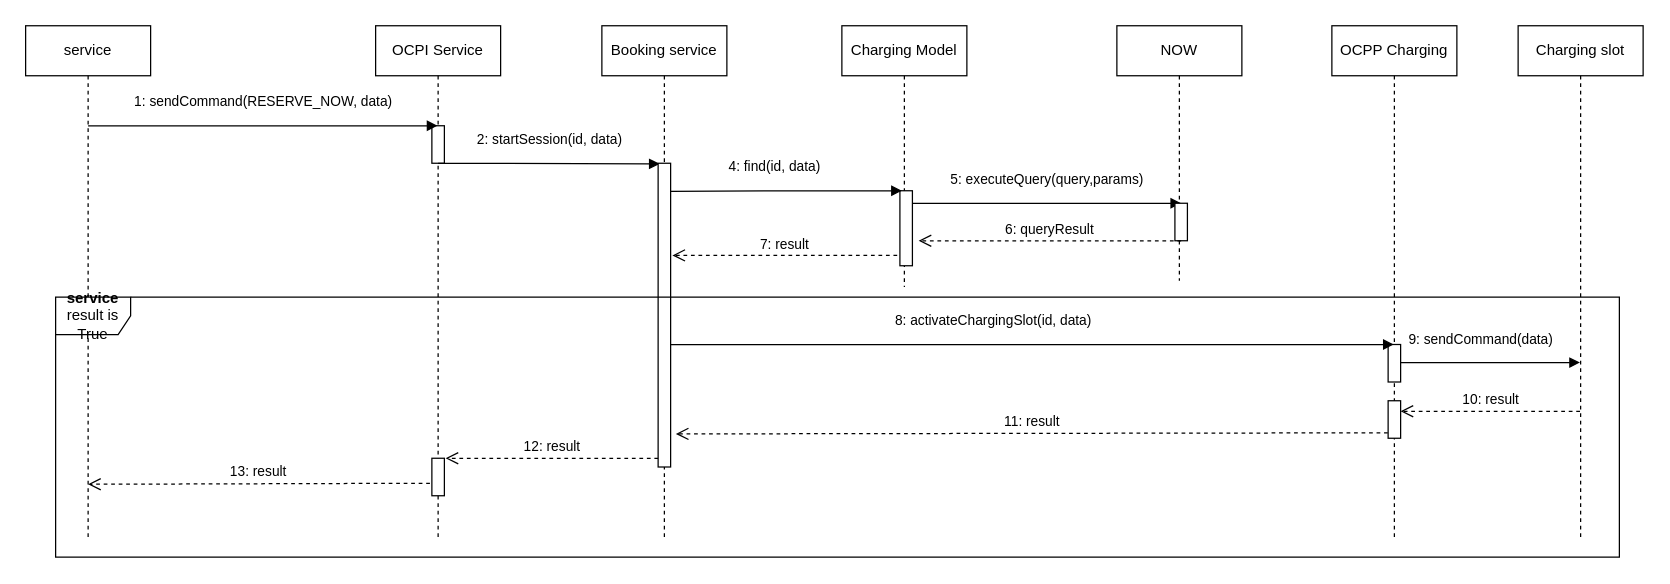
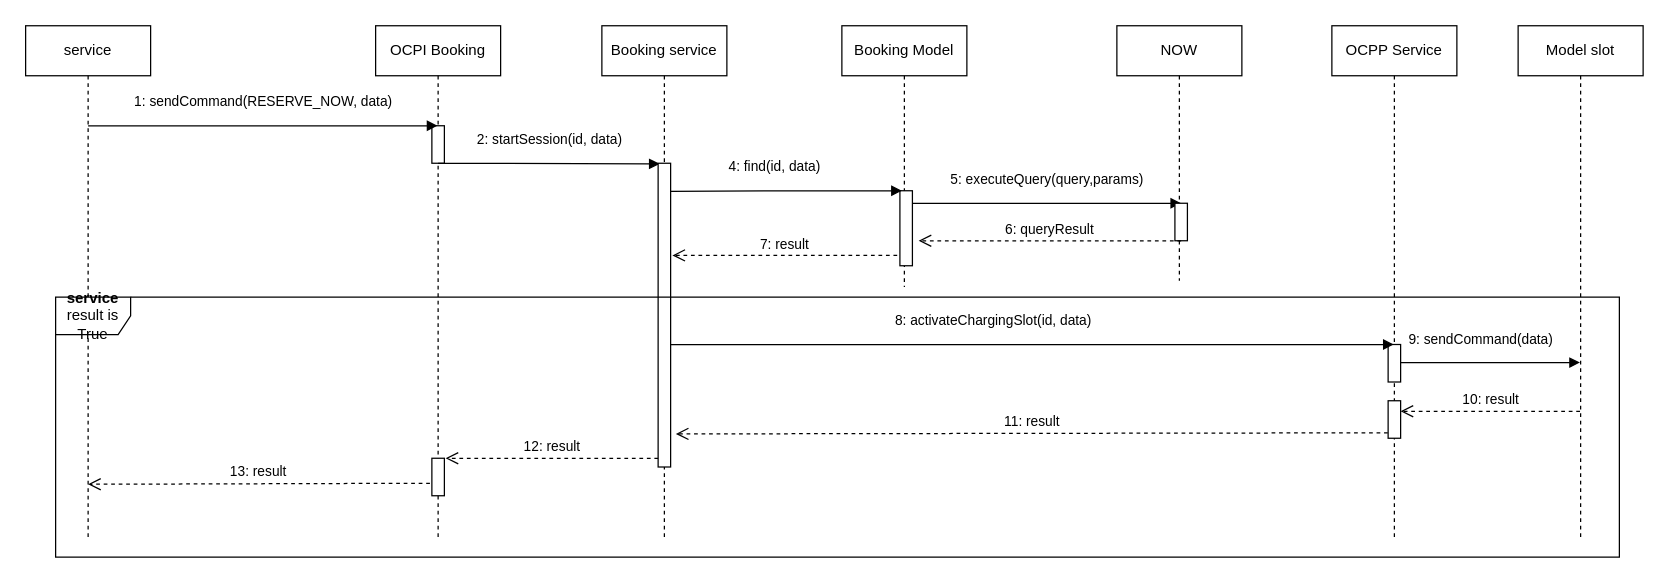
- <mxCell id="8" value="OCPI Service" style="shape=umlLifeline;perimeter=lifelinePerimeter;whiteSpace=wrap;html=1;container=1;collapsible=0;recursiveResize=0;outlineConnect=0;" parent="1" vertex="1"><mxGeometry x="300" y="20" width="100" height="410" as="geometry" /></mxCell>
+ <mxCell id="8" value="OCPI Booking" style="shape=umlLifeline;perimeter=lifelinePerimeter;whiteSpace=wrap;html=1;container=1;collapsible=0;recursiveResize=0;outlineConnect=0;" parent="1" vertex="1"><mxGeometry x="300" y="20" width="100" height="410" as="geometry" /></mxCell>
- <mxCell id="3" value="Charging Model" style="shape=umlLifeline;perimeter=lifelinePerimeter;whiteSpace=wrap;html=1;container=1;collapsible=0;recursiveResize=0;outlineConnect=0;" parent="1" vertex="1"><mxGeometry x="673" y="20" width="100" height="209" as="geometry" /></mxCell>
+ <mxCell id="3" value="Booking Model" style="shape=umlLifeline;perimeter=lifelinePerimeter;whiteSpace=wrap;html=1;container=1;collapsible=0;recursiveResize=0;outlineConnect=0;" parent="1" vertex="1"><mxGeometry x="673" y="20" width="100" height="209" as="geometry" /></mxCell>
- <mxCell id="15" value="OCPP Charging" style="shape=umlLifeline;perimeter=lifelinePerimeter;whiteSpace=wrap;html=1;container=1;collapsible=0;recursiveResize=0;outlineConnect=0;" vertex="1" parent="1"><mxGeometry x="1065" y="20" width="100" height="410" as="geometry" /></mxCell>
+ <mxCell id="15" value="OCPP Service" style="shape=umlLifeline;perimeter=lifelinePerimeter;whiteSpace=wrap;html=1;container=1;collapsible=0;recursiveResize=0;outlineConnect=0;" vertex="1" parent="1"><mxGeometry x="1065" y="20" width="100" height="410" as="geometry" /></mxCell>
- <mxCell id="19" value="Charging slot" style="shape=umlLifeline;perimeter=lifelinePerimeter;whiteSpace=wrap;html=1;container=1;collapsible=0;recursiveResize=0;outlineConnect=0;" vertex="1" parent="1"><mxGeometry x="1214" y="20" width="100" height="410" as="geometry" /></mxCell>
+ <mxCell id="19" value="Model slot" style="shape=umlLifeline;perimeter=lifelinePerimeter;whiteSpace=wrap;html=1;container=1;collapsible=0;recursiveResize=0;outlineConnect=0;" vertex="1" parent="1"><mxGeometry x="1214" y="20" width="100" height="410" as="geometry" /></mxCell>
